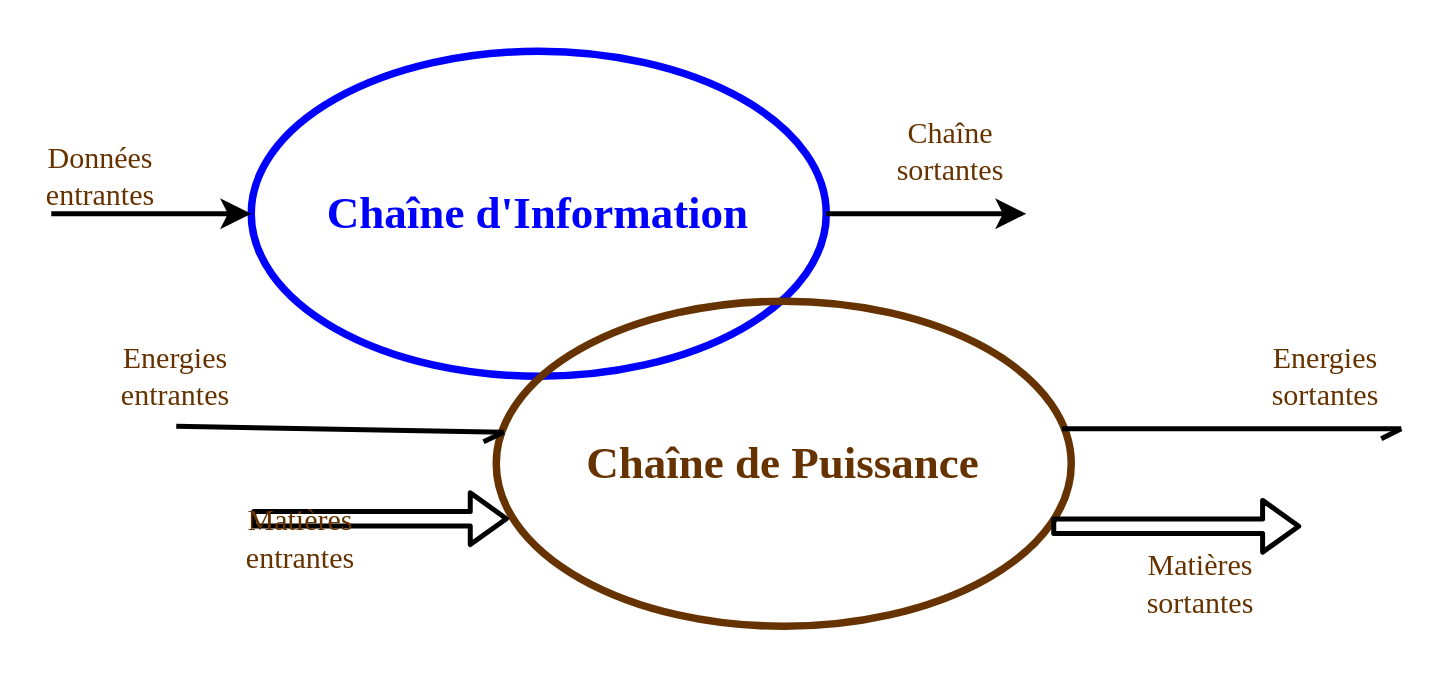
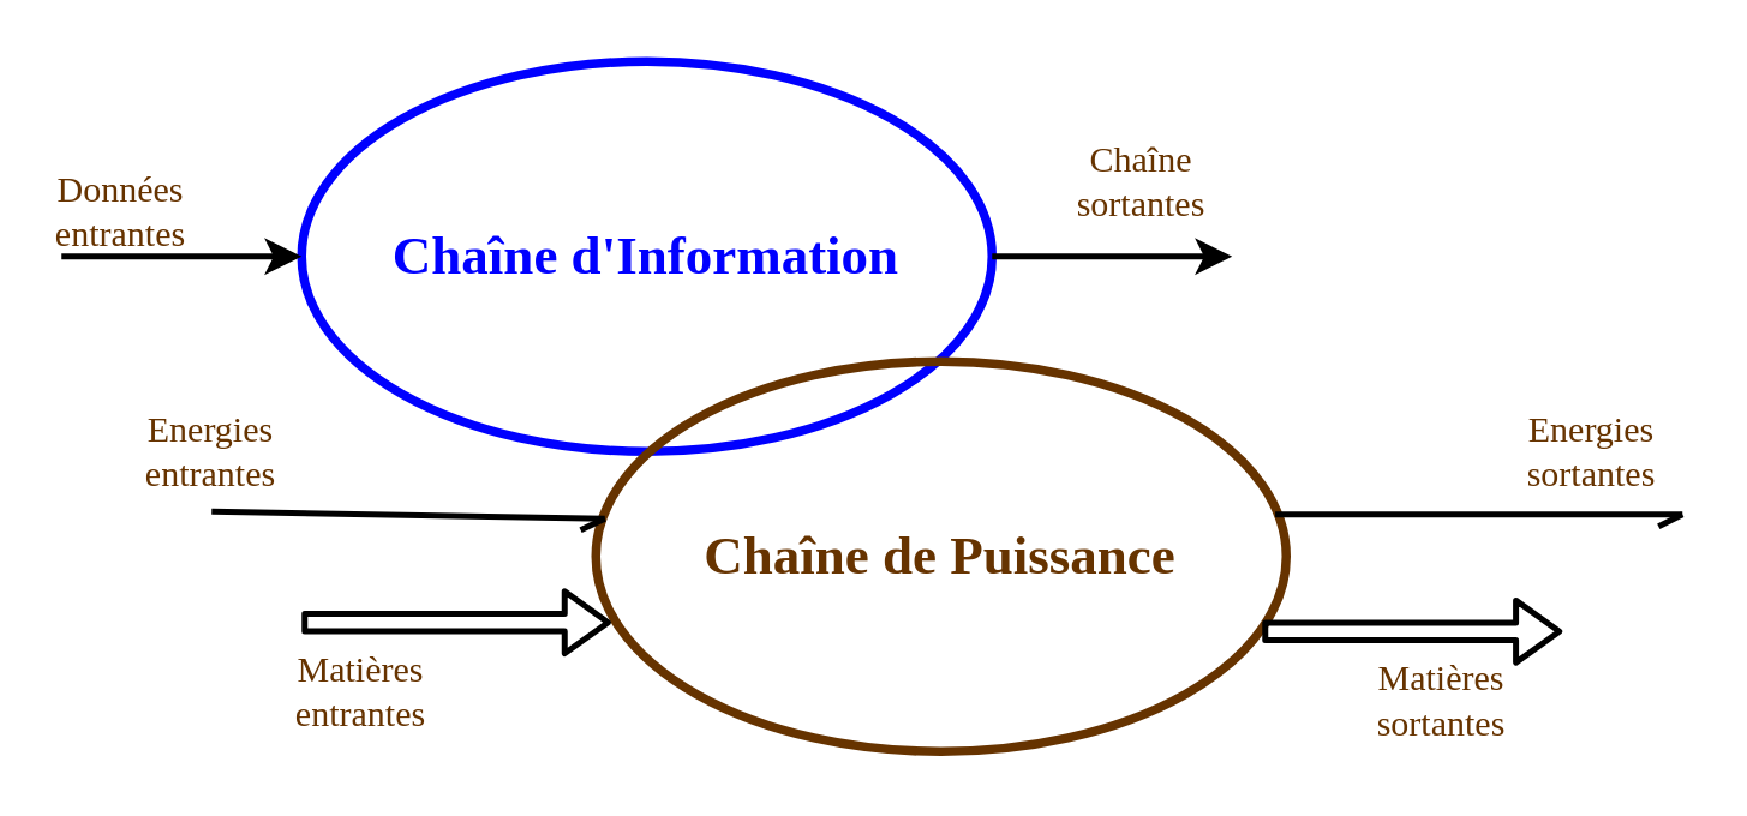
- <mxCell id="13" value="Matières entrantes" style="text;html=1;strokeColor=none;fillColor=none;align=center;verticalAlign=middle;whiteSpace=wrap;rounded=0;fontColor=#663300;fontFamily=Comic Sans MS;" parent="1" vertex="1"><mxGeometry x="100" y="205" width="40" height="20" as="geometry" /></mxCell>
+ <mxCell id="13" value="Matières entrantes" style="text;html=1;strokeColor=none;fillColor=none;align=center;verticalAlign=middle;whiteSpace=wrap;rounded=0;fontColor=#663300;fontFamily=Comic Sans MS;" parent="1" vertex="1"><mxGeometry x="100" y="220" width="40" height="20" as="geometry" /></mxCell>
